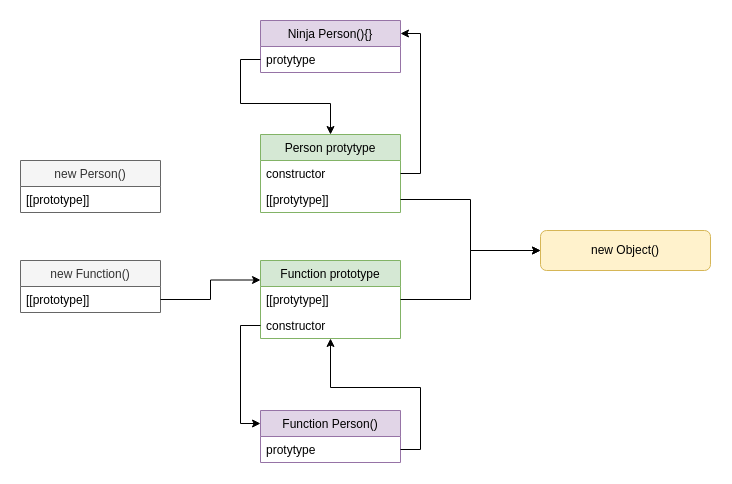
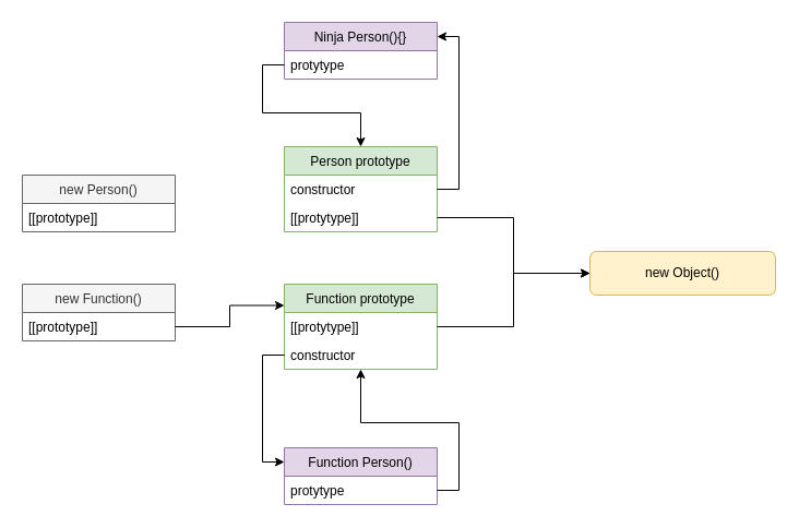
- <mxCell id="4" value="Person protytype" style="swimlane;fontStyle=0;childLayout=stackLayout;horizontal=1;startSize=26;horizontalStack=0;resizeParent=1;resizeParentMax=0;resizeLast=0;collapsible=1;marginBottom=0;fillColor=#d5e8d4;strokeColor=#82b366;" parent="1" vertex="1"><mxGeometry x="260" y="134" width="140" height="78" as="geometry" /></mxCell>
+ <mxCell id="4" value="Person prototype" style="swimlane;fontStyle=0;childLayout=stackLayout;horizontal=1;startSize=26;horizontalStack=0;resizeParent=1;resizeParentMax=0;resizeLast=0;collapsible=1;marginBottom=0;fillColor=#d5e8d4;strokeColor=#82b366;" parent="1" vertex="1"><mxGeometry x="260" y="134" width="140" height="78" as="geometry" /></mxCell>
